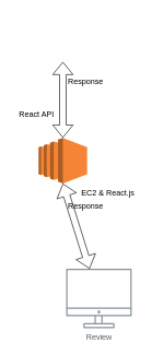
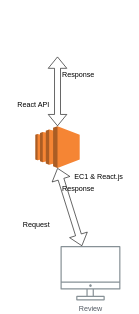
- <mxCell id="9" value="EC2 &amp;amp; React.js" style="text;html=1;align=center;verticalAlign=middle;whiteSpace=wrap;rounded=0;" vertex="1" parent="1"><mxGeometry x="119" y="280" width="90" height="30" as="geometry" /></mxCell>
+ <mxCell id="9" value="EC1 &amp;amp; React.js" style="text;html=1;align=center;verticalAlign=middle;whiteSpace=wrap;rounded=0;" vertex="1" parent="1"><mxGeometry x="119" y="280" width="90" height="30" as="geometry" /></mxCell>
+ <mxCell id="7" value="Request" style="text;html=1;align=center;verticalAlign=middle;whiteSpace=wrap;rounded=0;" vertex="1" parent="1"><mxGeometry x="30" y="360" width="60" height="30" as="geometry" /></mxCell>
